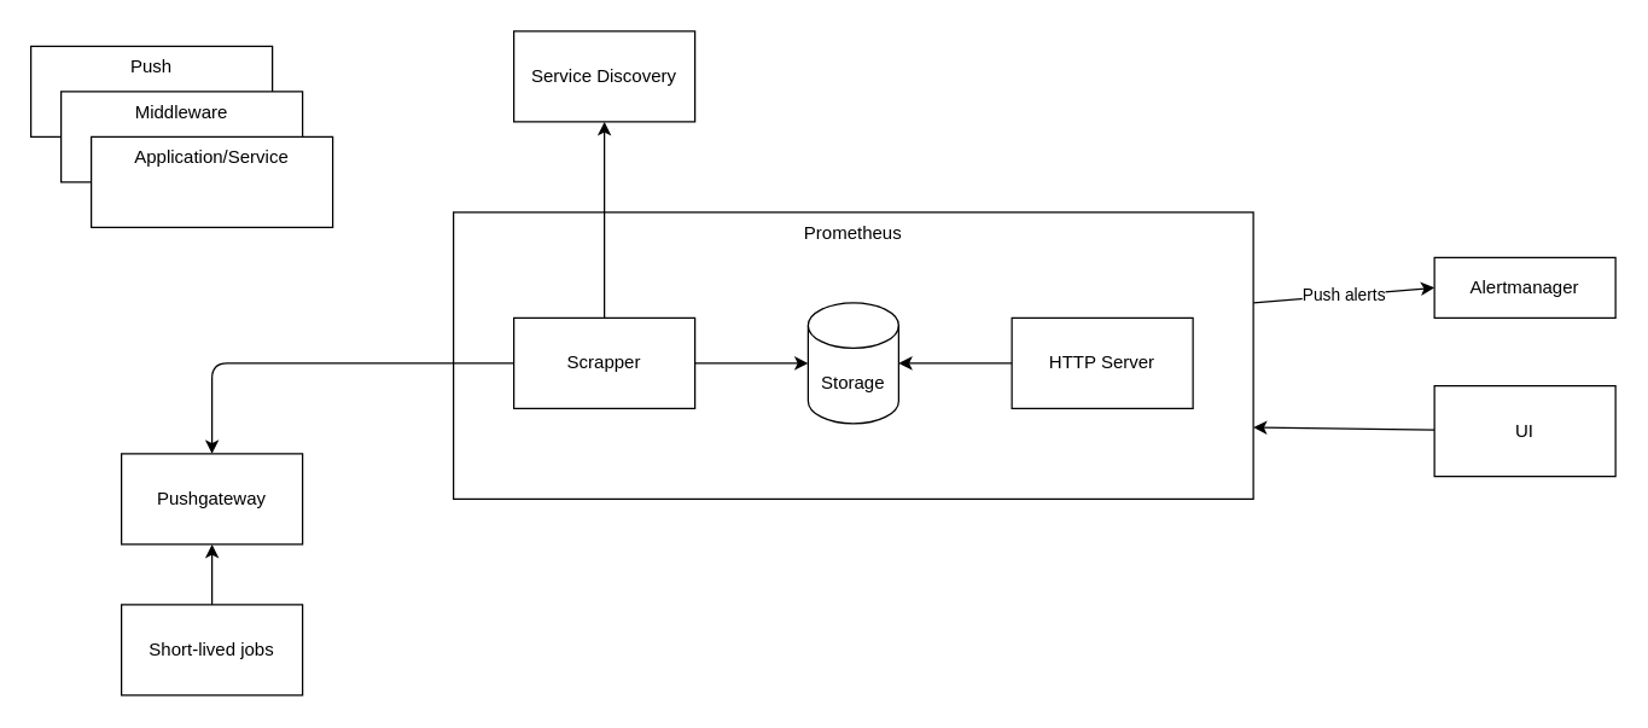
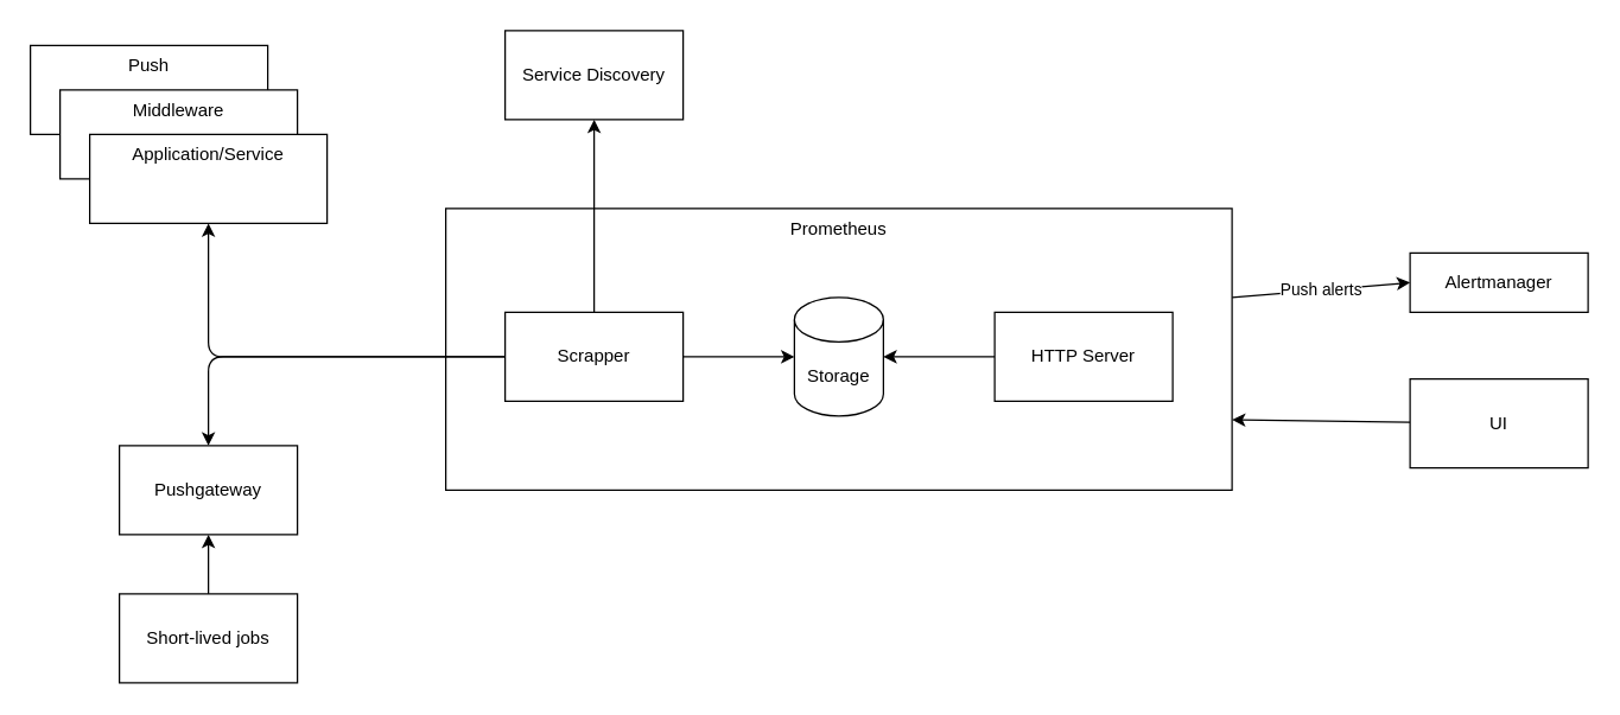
+ <mxCell id="5" style="edgeStyle=none;html=1;entryX=0.5;entryY=1;entryDx=0;entryDy=0;" edge="1" parent="1" source="8" target="18"><mxGeometry relative="1" as="geometry"><Array as="points"><mxPoint x="140" y="240" /></Array></mxGeometry></mxCell>
